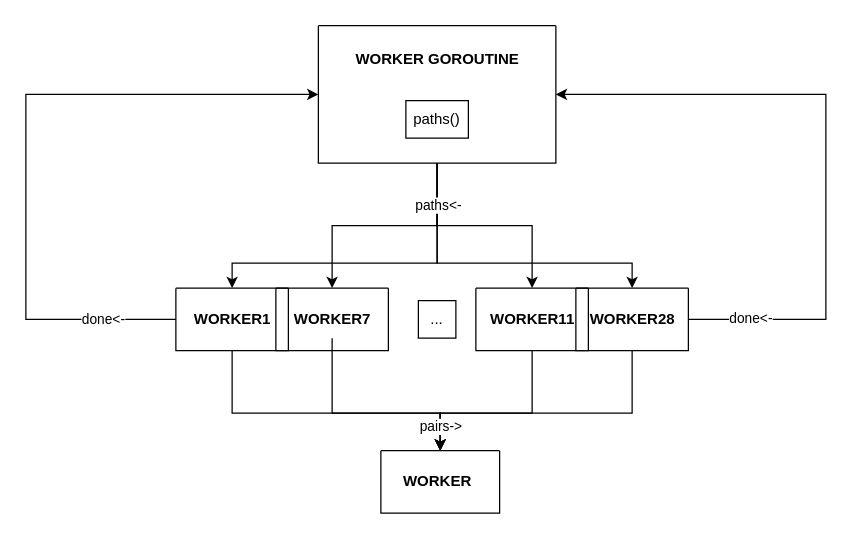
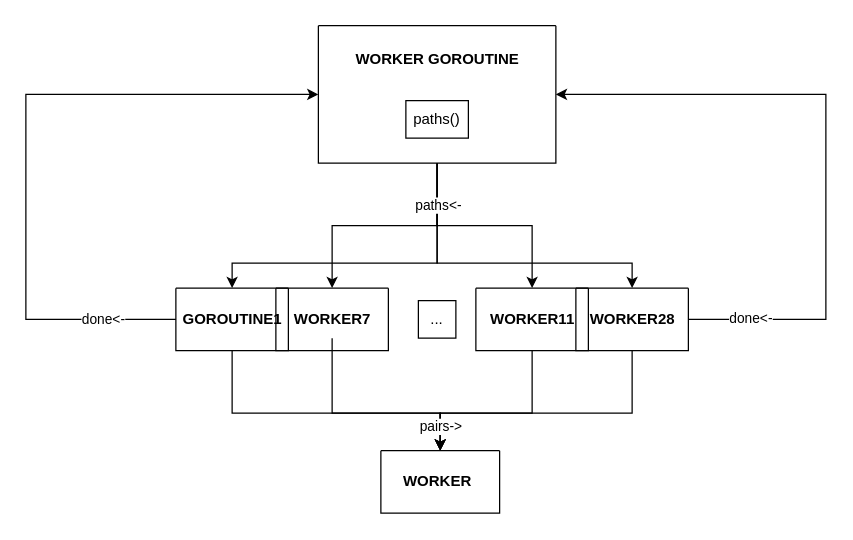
- <mxCell id="12" value="&lt;b&gt;WORKER1&lt;/b&gt;" style="text;html=1;align=center;verticalAlign=middle;resizable=0;points=[];autosize=1;strokeColor=none;fillColor=none;" vertex="1" parent="11"><mxGeometry x="5" y="10" width="80" height="30" as="geometry" /></mxCell>
+ <mxCell id="12" value="&lt;b&gt;GOROUTINE1&lt;/b&gt;" style="text;html=1;align=center;verticalAlign=middle;resizable=0;points=[];autosize=1;strokeColor=none;fillColor=none;" vertex="1" parent="11"><mxGeometry x="5" y="10" width="80" height="30" as="geometry" /></mxCell>
